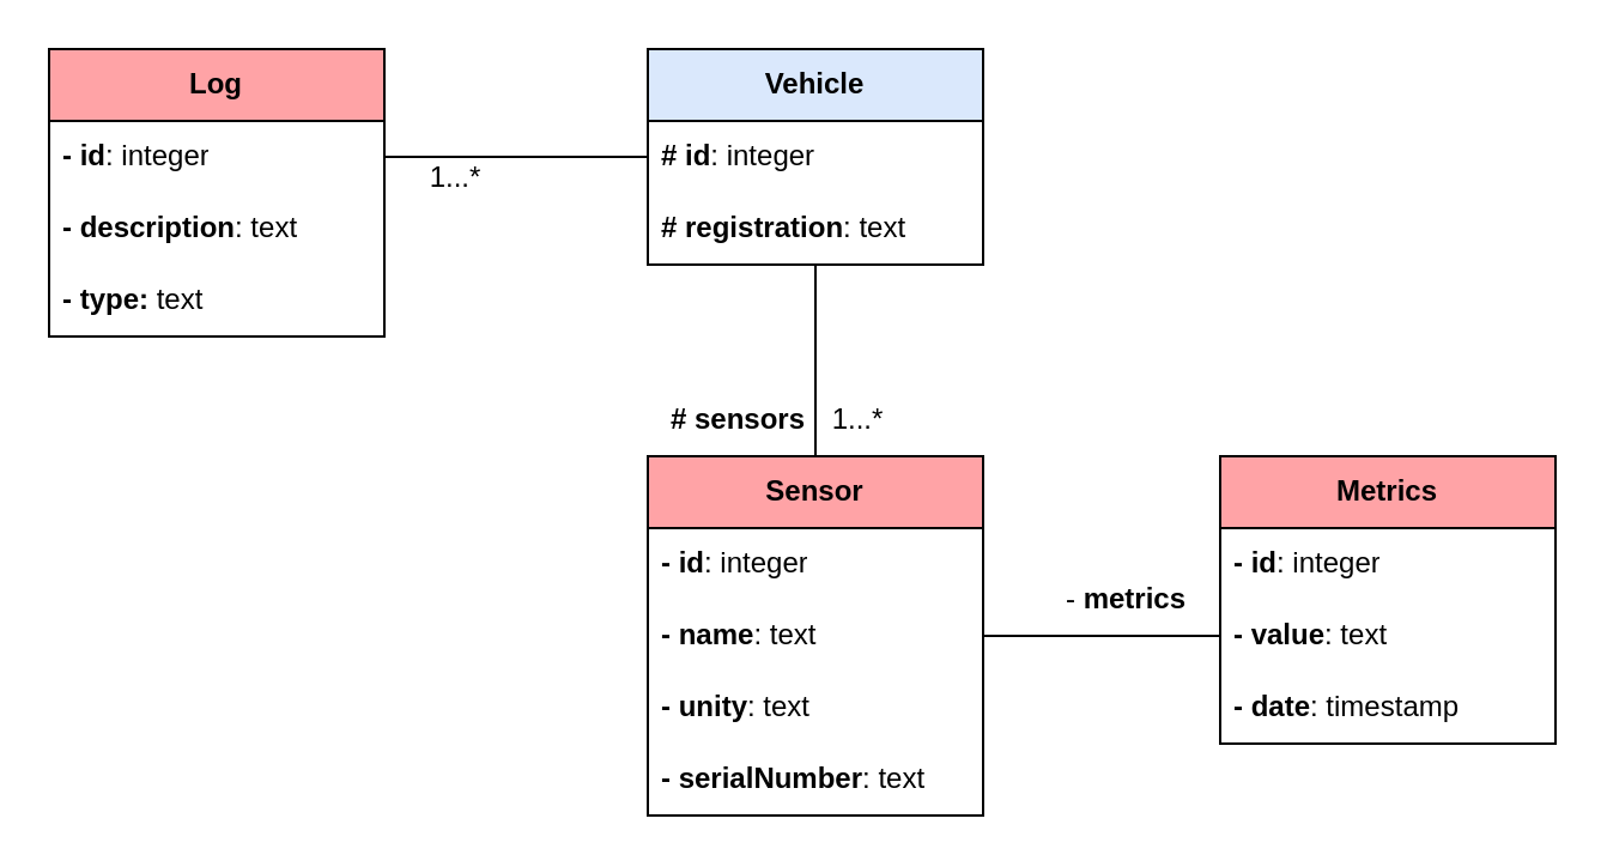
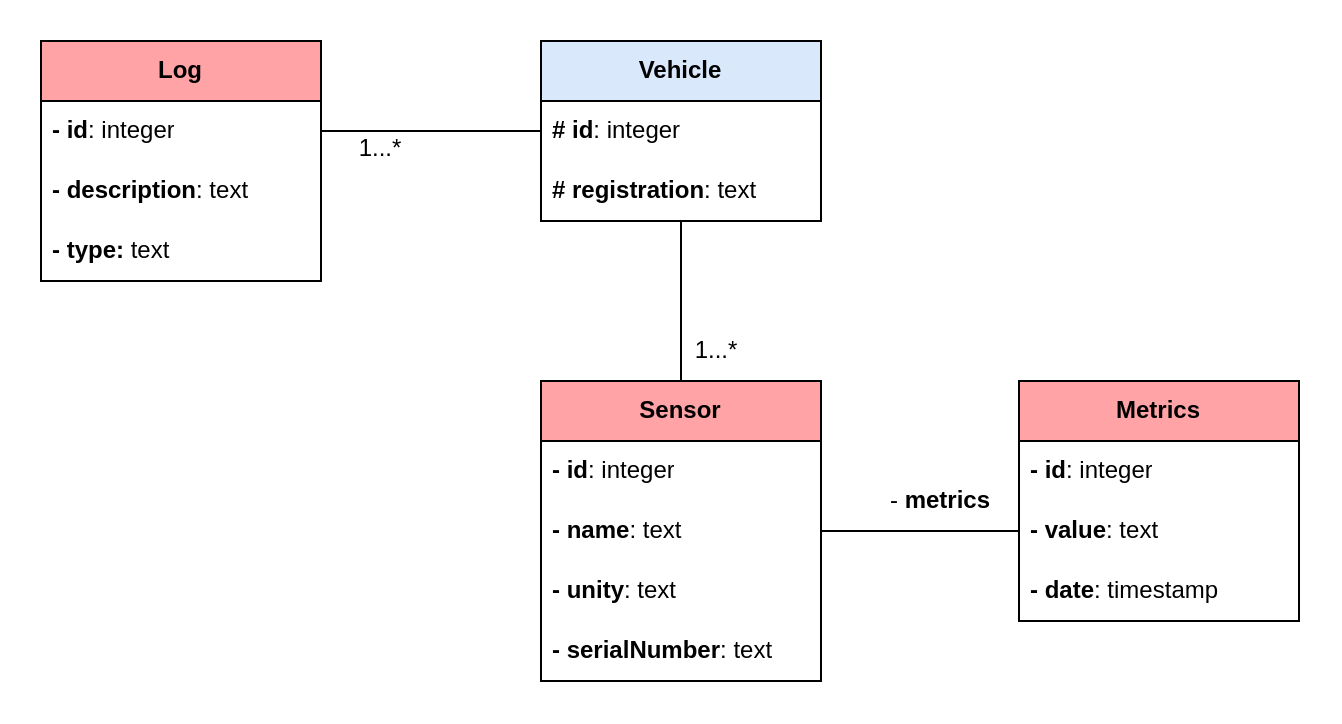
- <mxCell id="21" value="&lt;b&gt;# sensors&lt;/b&gt;" style="text;html=1;align=center;verticalAlign=middle;whiteSpace=wrap;rounded=0;" parent="1" vertex="1"><mxGeometry x="278" y="160" width="60" height="30" as="geometry" /></mxCell>
